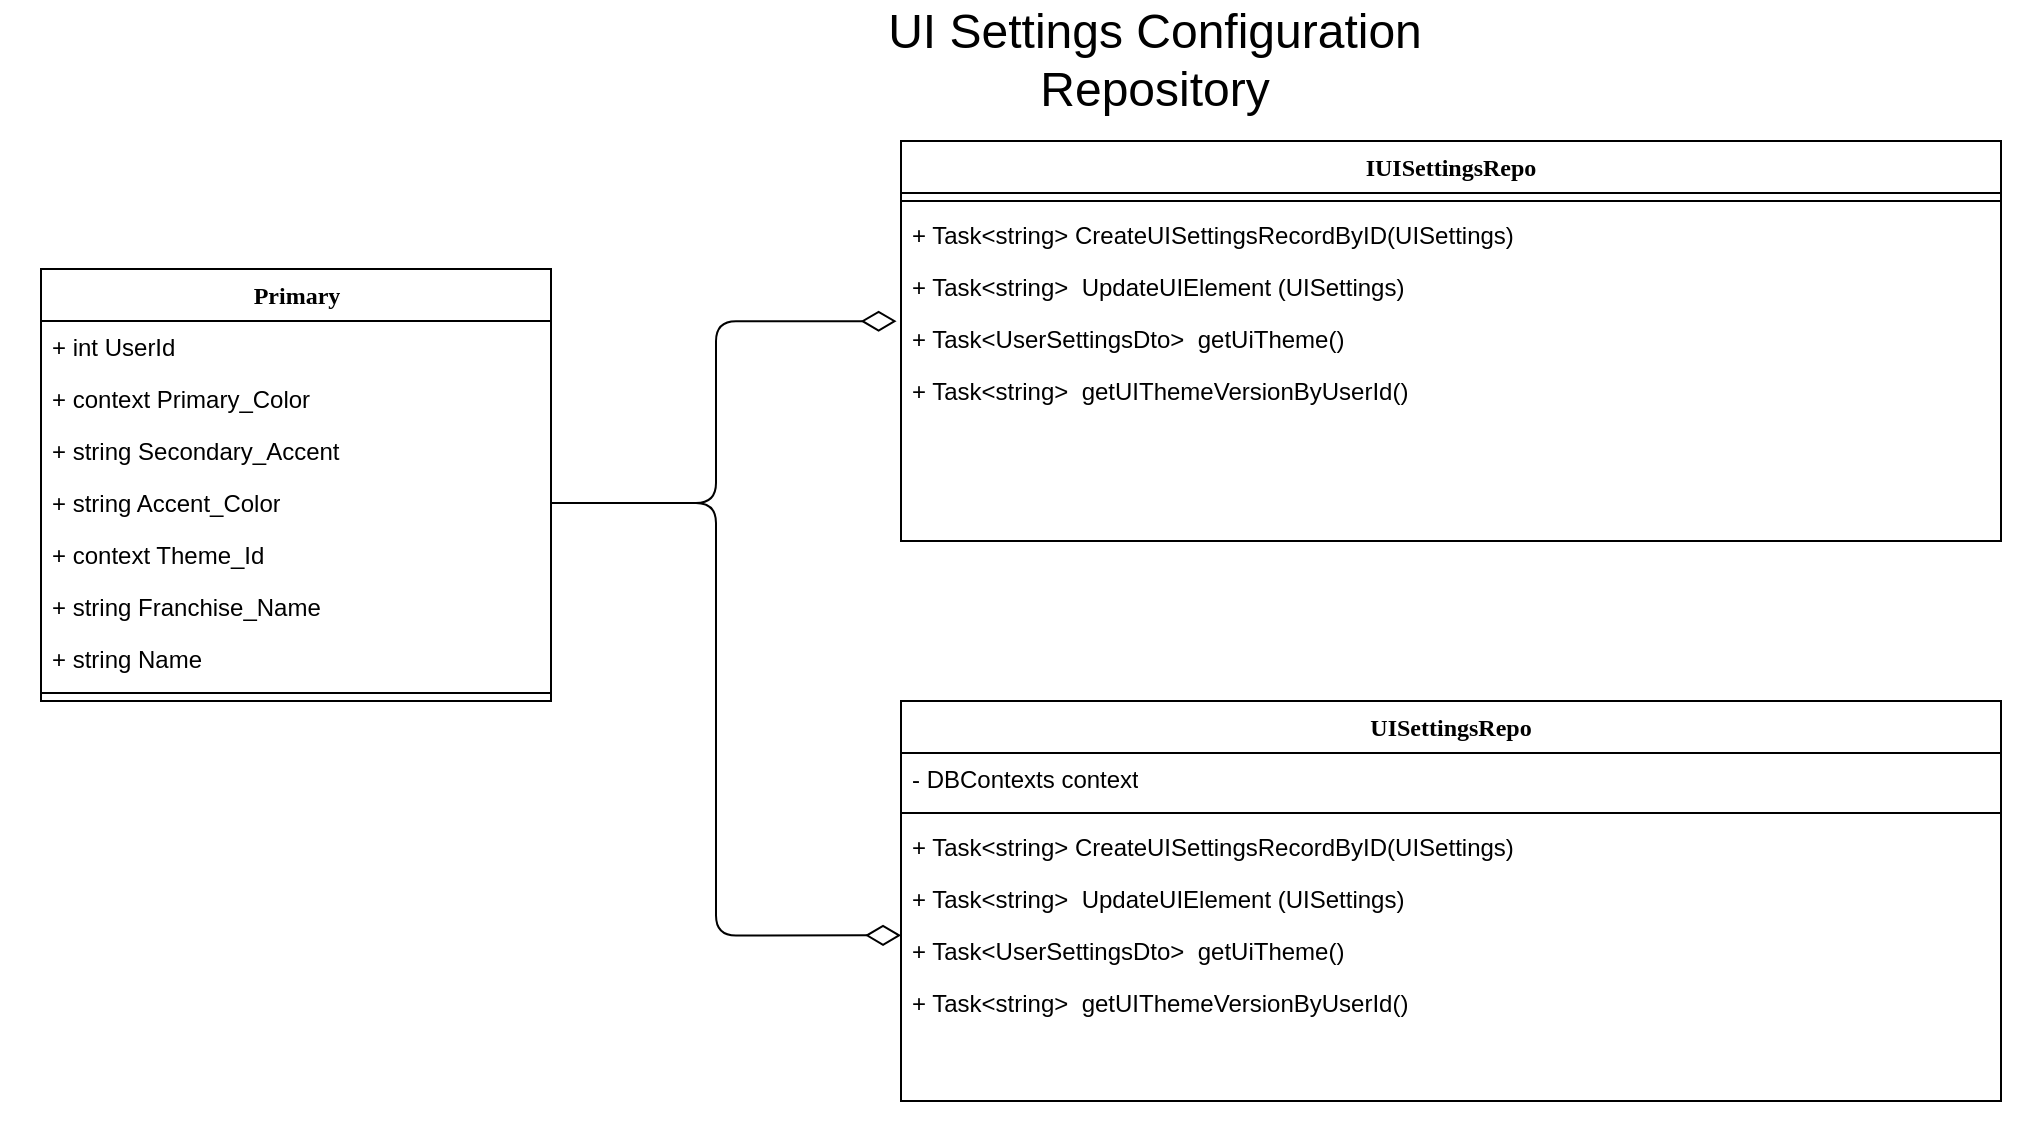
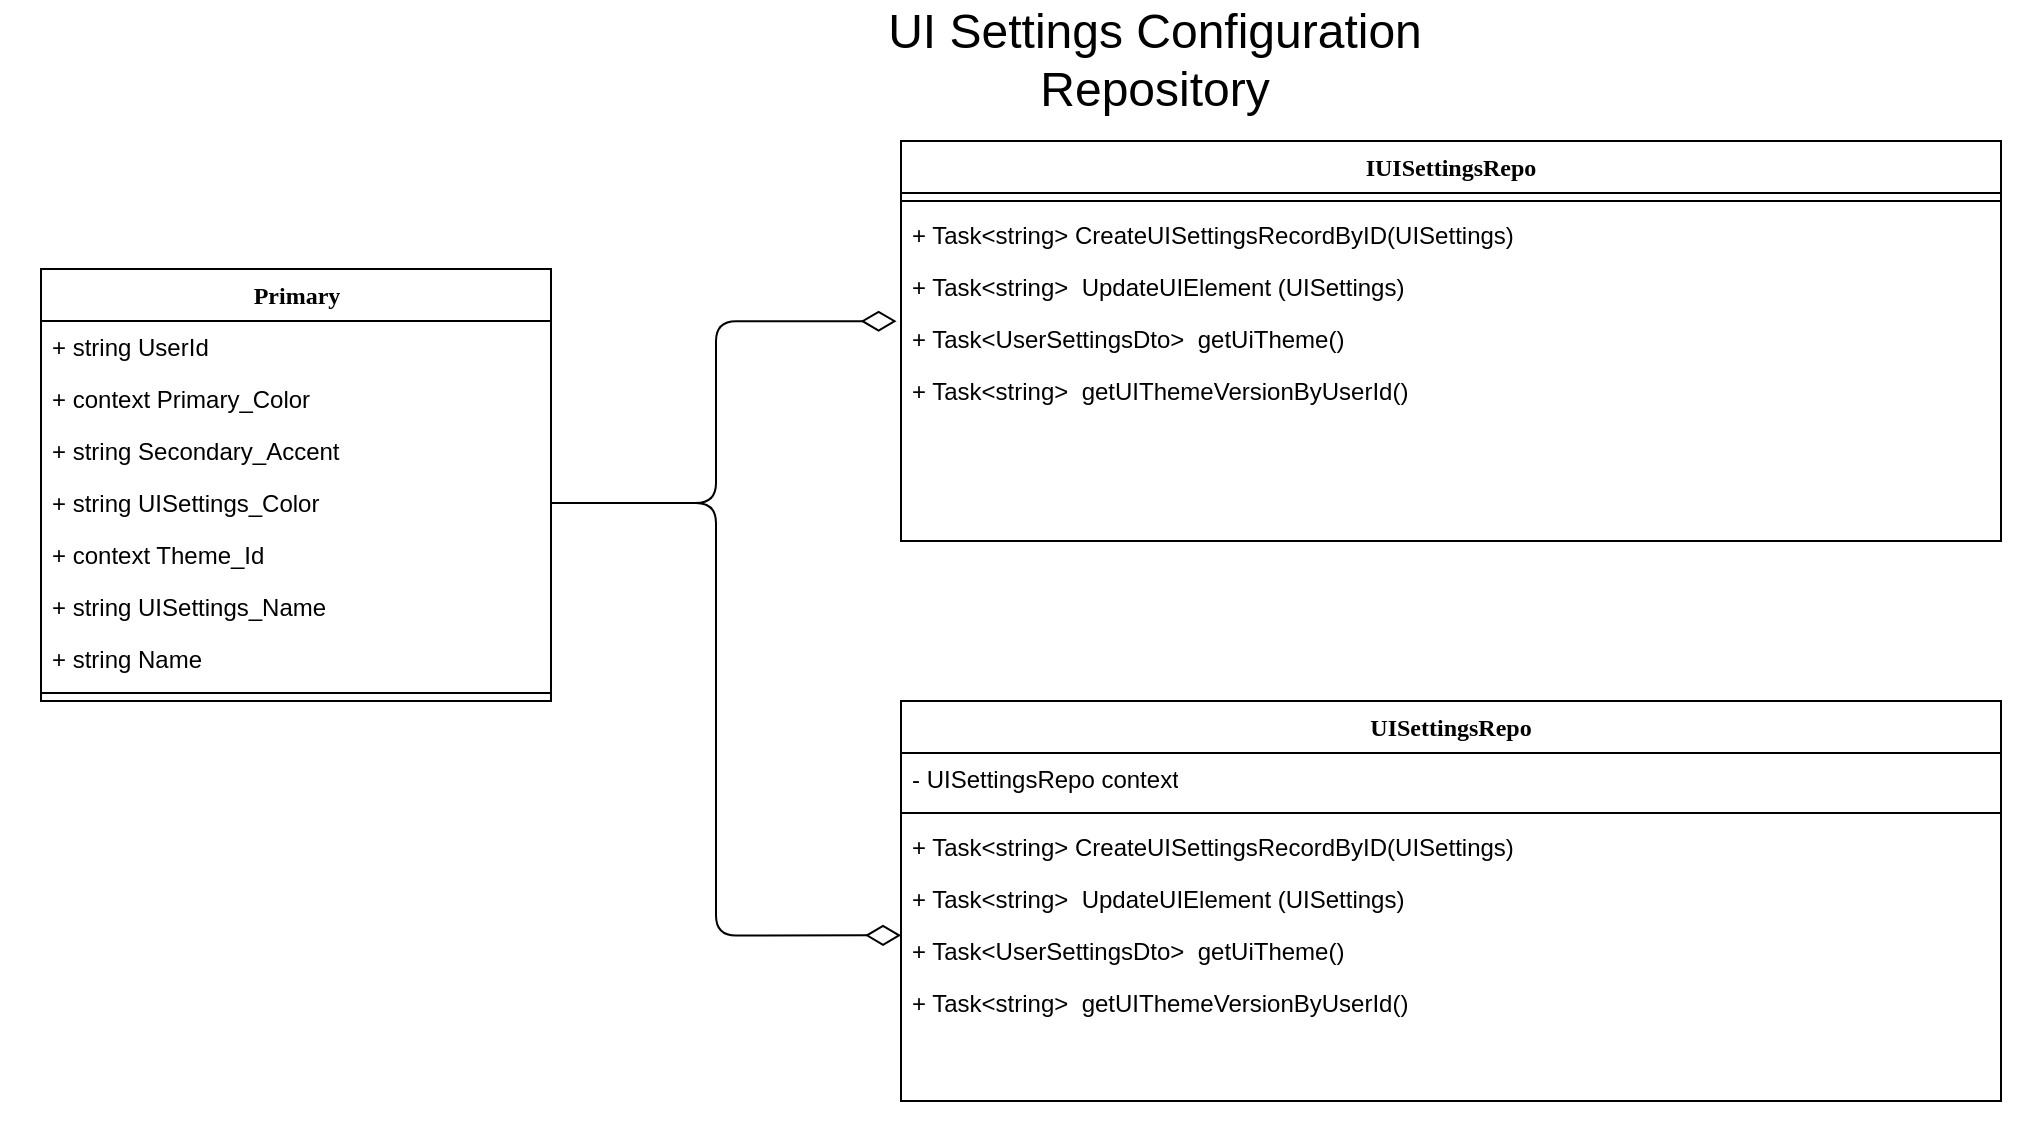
- <mxCell id="17" value="+ int UserId" style="text;html=1;strokeColor=none;fillColor=none;align=left;verticalAlign=top;spacingLeft=4;spacingRight=4;whiteSpace=wrap;overflow=hidden;rotatable=0;points=[[0,0.5],[1,0.5]];portConstraint=eastwest;" vertex="1" parent="16"><mxGeometry y="26" width="255" height="26" as="geometry" /></mxCell>
+ <mxCell id="17" value="+ string UserId" style="text;html=1;strokeColor=none;fillColor=none;align=left;verticalAlign=top;spacingLeft=4;spacingRight=4;whiteSpace=wrap;overflow=hidden;rotatable=0;points=[[0,0.5],[1,0.5]];portConstraint=eastwest;" vertex="1" parent="16"><mxGeometry y="26" width="255" height="26" as="geometry" /></mxCell>
- <mxCell id="20" value="+ string Accent_Color" style="text;html=1;strokeColor=none;fillColor=none;align=left;verticalAlign=top;spacingLeft=4;spacingRight=4;whiteSpace=wrap;overflow=hidden;rotatable=0;points=[[0,0.5],[1,0.5]];portConstraint=eastwest;" vertex="1" parent="16"><mxGeometry y="104" width="255" height="26" as="geometry" /></mxCell>
+ <mxCell id="20" value="+ string UISettings_Color" style="text;html=1;strokeColor=none;fillColor=none;align=left;verticalAlign=top;spacingLeft=4;spacingRight=4;whiteSpace=wrap;overflow=hidden;rotatable=0;points=[[0,0.5],[1,0.5]];portConstraint=eastwest;" vertex="1" parent="16"><mxGeometry y="104" width="255" height="26" as="geometry" /></mxCell>
- <mxCell id="22" value="+ string Franchise_Name" style="text;html=1;strokeColor=none;fillColor=none;align=left;verticalAlign=top;spacingLeft=4;spacingRight=4;whiteSpace=wrap;overflow=hidden;rotatable=0;points=[[0,0.5],[1,0.5]];portConstraint=eastwest;" vertex="1" parent="16"><mxGeometry y="156" width="255" height="26" as="geometry" /></mxCell>
+ <mxCell id="22" value="+ string UISettings_Name" style="text;html=1;strokeColor=none;fillColor=none;align=left;verticalAlign=top;spacingLeft=4;spacingRight=4;whiteSpace=wrap;overflow=hidden;rotatable=0;points=[[0,0.5],[1,0.5]];portConstraint=eastwest;" vertex="1" parent="16"><mxGeometry y="156" width="255" height="26" as="geometry" /></mxCell>
- <mxCell id="10" value="- DBContexts context" style="text;html=1;strokeColor=none;fillColor=none;align=left;verticalAlign=top;spacingLeft=4;spacingRight=4;whiteSpace=wrap;overflow=hidden;rotatable=0;points=[[0,0.5],[1,0.5]];portConstraint=eastwest;" vertex="1" parent="9"><mxGeometry y="26" width="550" height="26" as="geometry" /></mxCell>
+ <mxCell id="10" value="- UISettingsRepo context" style="text;html=1;strokeColor=none;fillColor=none;align=left;verticalAlign=top;spacingLeft=4;spacingRight=4;whiteSpace=wrap;overflow=hidden;rotatable=0;points=[[0,0.5],[1,0.5]];portConstraint=eastwest;" vertex="1" parent="9"><mxGeometry y="26" width="550" height="26" as="geometry" /></mxCell>
